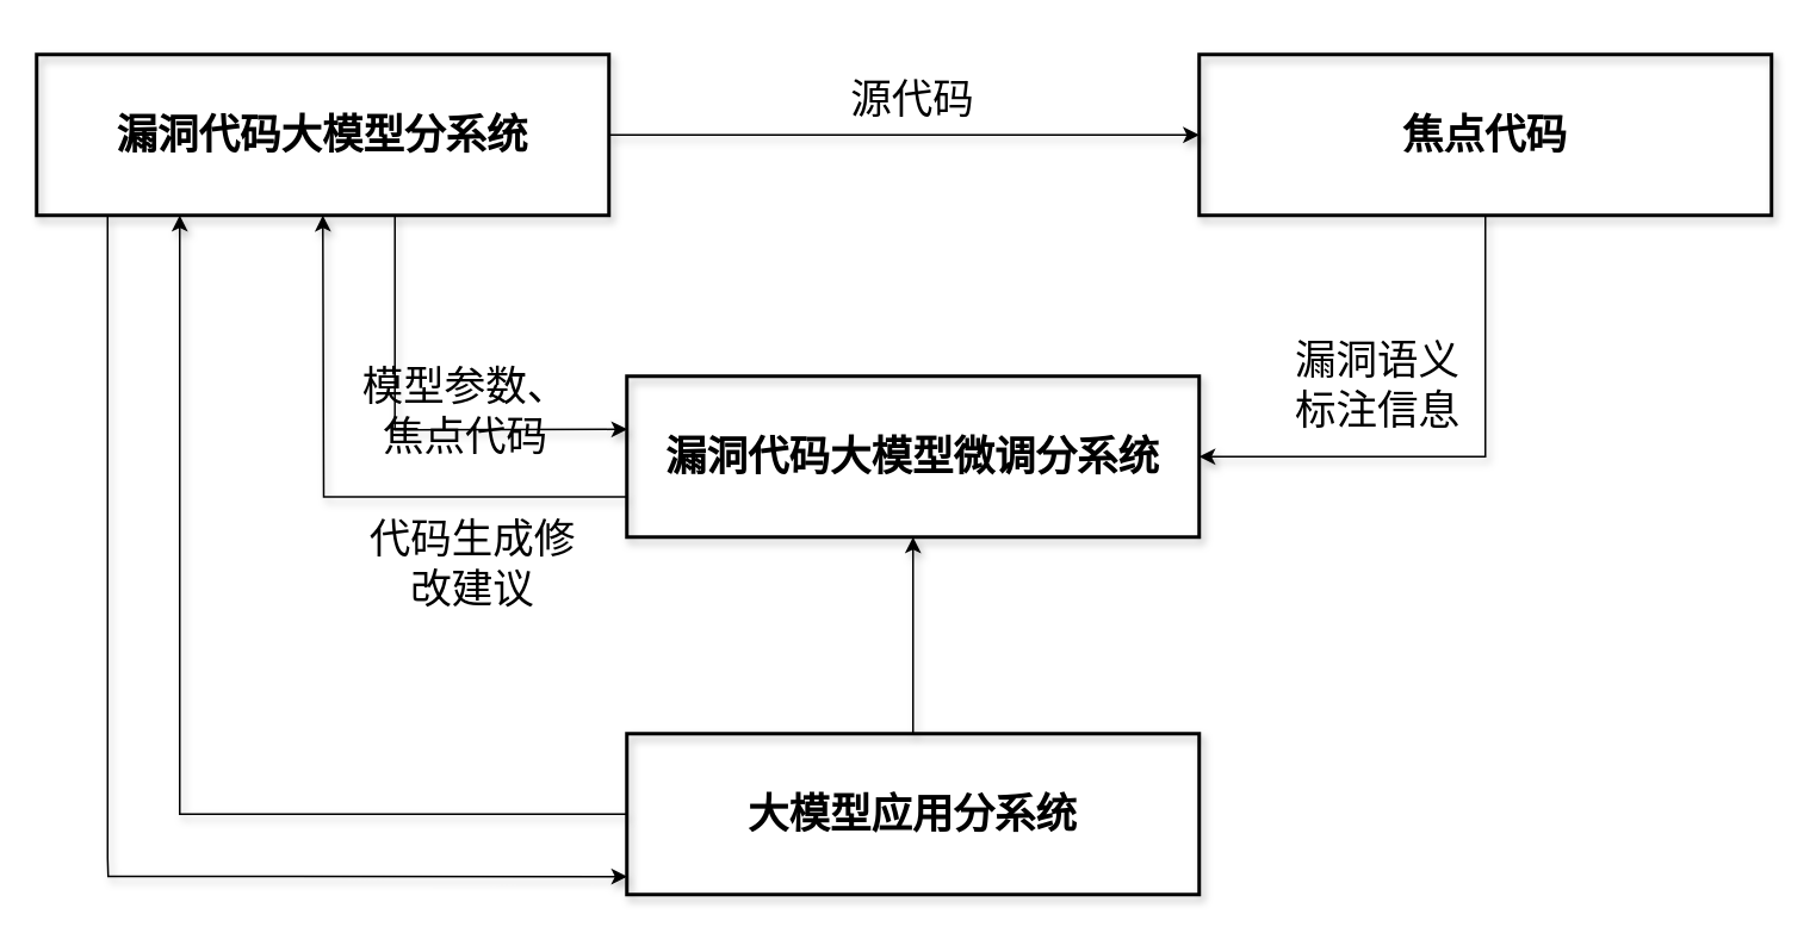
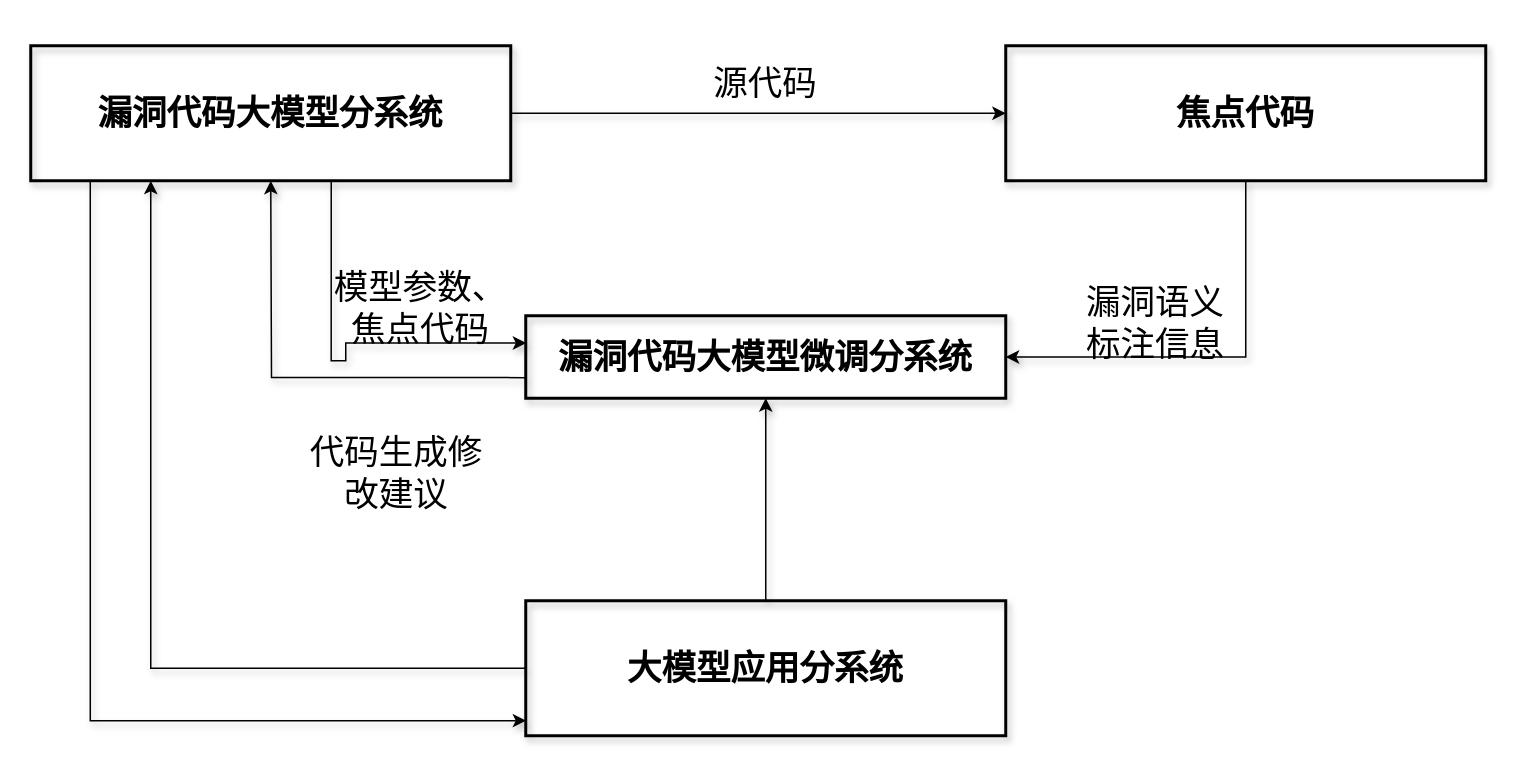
- <mxCell id="13" value="&lt;font style=&quot;font-size: 23px;&quot;&gt;模型参数、焦点代码&lt;/font&gt;" style="text;html=1;align=center;verticalAlign=middle;whiteSpace=wrap;rounded=0;fontFamily=宋体;" vertex="1" parent="1"><mxGeometry x="200" y="195" width="120" height="70" as="geometry" /></mxCell>
+ <mxCell id="13" value="&lt;font style=&quot;font-size: 23px;&quot;&gt;模型参数、焦点代码&lt;/font&gt;" style="text;html=1;align=center;verticalAlign=middle;whiteSpace=wrap;rounded=0;fontFamily=宋体;" vertex="1" parent="1"><mxGeometry x="220" y="170" width="120" height="70" as="geometry" /></mxCell>
- <mxCell id="7" value="漏洞代码大模型微调分系统" style="rounded=0;whiteSpace=wrap;html=1;strokeWidth=2;gradientColor=default;fillColor=none;shadow=1;fontSize=23;fontFamily=宋体;fontStyle=1" vertex="1" parent="1"><mxGeometry x="350" y="210" width="320" height="90" as="geometry" /></mxCell>
+ <mxCell id="7" value="漏洞代码大模型微调分系统" style="rounded=0;whiteSpace=wrap;html=1;strokeWidth=2;gradientColor=default;fillColor=none;shadow=1;fontSize=23;fontFamily=宋体;fontStyle=1" vertex="1" parent="1"><mxGeometry x="350" y="210" width="320" height="55" as="geometry" /></mxCell>
- <mxCell id="12" value="大模型应用分系统" style="rounded=0;whiteSpace=wrap;html=1;strokeWidth=2;gradientColor=default;fillColor=none;shadow=1;fontSize=23;fontFamily=宋体;fontStyle=1" vertex="1" parent="1"><mxGeometry x="350" y="410" width="320" height="90" as="geometry" /></mxCell>
+ <mxCell id="12" value="大模型应用分系统" style="rounded=0;whiteSpace=wrap;html=1;strokeWidth=2;gradientColor=default;fillColor=none;shadow=1;fontSize=23;fontFamily=宋体;fontStyle=1" vertex="1" parent="1"><mxGeometry x="350" y="400" width="320" height="90" as="geometry" /></mxCell>
